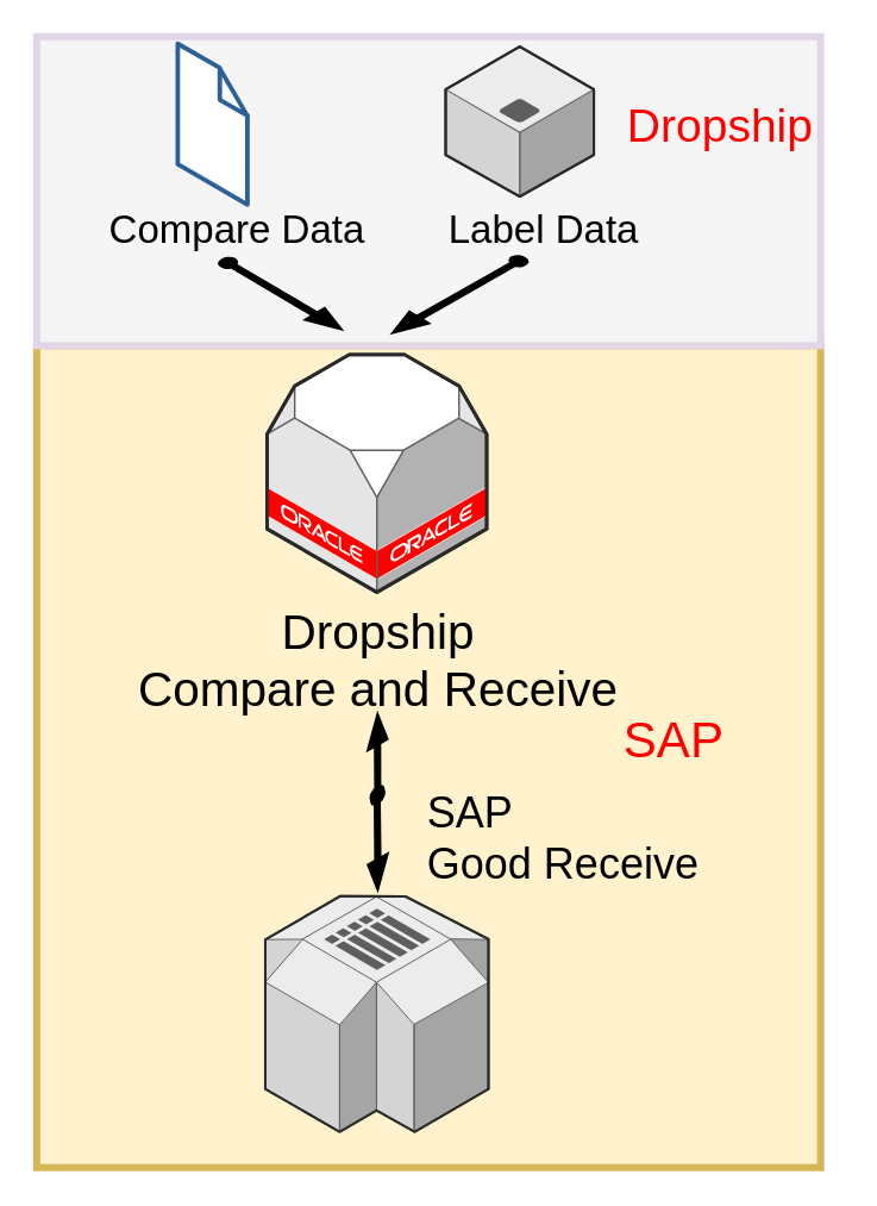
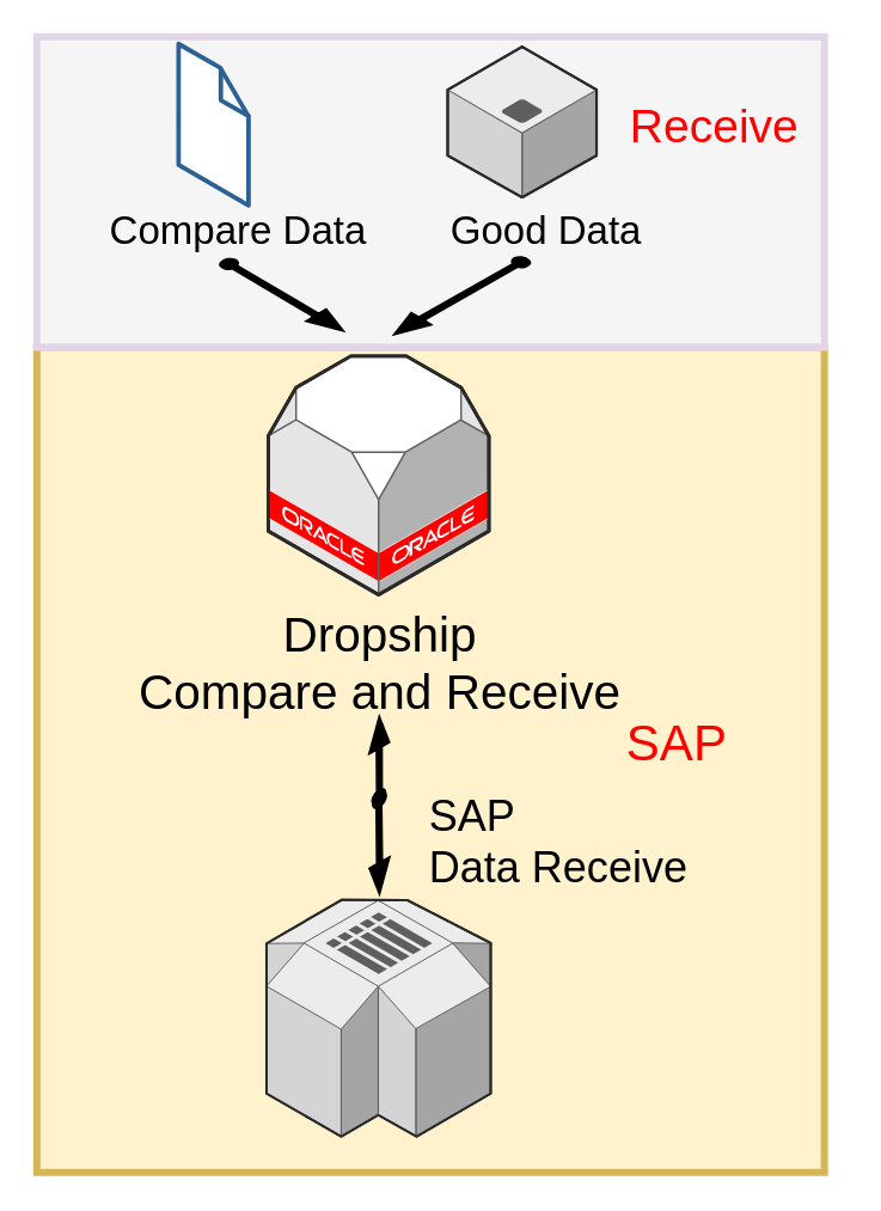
- <mxCell id="15" value="&lt;font color=&quot;#ff0000&quot;&gt;Dropship&lt;/font&gt;" style="text;html=1;resizable=0;points=[];autosize=1;align=left;verticalAlign=top;spacingTop=-4;fontSize=26;" vertex="1" parent="1"><mxGeometry x="349" y="51.5" width="120" height="30" as="geometry" /></mxCell>
+ <mxCell id="15" value="&lt;font color=&quot;#ff0000&quot;&gt;Receive&lt;/font&gt;" style="text;html=1;resizable=0;points=[];autosize=1;align=left;verticalAlign=top;spacingTop=-4;fontSize=26;" vertex="1" parent="1"><mxGeometry x="349" y="51.5" width="120" height="30" as="geometry" /></mxCell>
- <mxCell id="11" value="Label Data" style="text;html=1;resizable=0;points=[];autosize=1;align=left;verticalAlign=top;spacingTop=-4;fontSize=22;" vertex="1" parent="1"><mxGeometry x="249" y="112.5" width="80" height="20" as="geometry" /></mxCell>
+ <mxCell id="11" value="Good Data" style="text;html=1;resizable=0;points=[];autosize=1;align=left;verticalAlign=top;spacingTop=-4;fontSize=22;" vertex="1" parent="1"><mxGeometry x="249" y="112.5" width="80" height="20" as="geometry" /></mxCell>
- <mxCell id="13" value="&lt;font style=&quot;font-size: 24px&quot;&gt;SAP &lt;br&gt;Good Receive&lt;/font&gt;" style="text;html=1;resizable=0;points=[];autosize=1;align=left;verticalAlign=top;spacingTop=-4;fontSize=21;" vertex="1" parent="1"><mxGeometry x="237" y="438" width="170" height="50" as="geometry" /></mxCell>
+ <mxCell id="13" value="&lt;font style=&quot;font-size: 24px&quot;&gt;SAP &lt;br&gt;Data Receive&lt;/font&gt;" style="text;html=1;resizable=0;points=[];autosize=1;align=left;verticalAlign=top;spacingTop=-4;fontSize=21;" vertex="1" parent="1"><mxGeometry x="237" y="438" width="170" height="50" as="geometry" /></mxCell>
